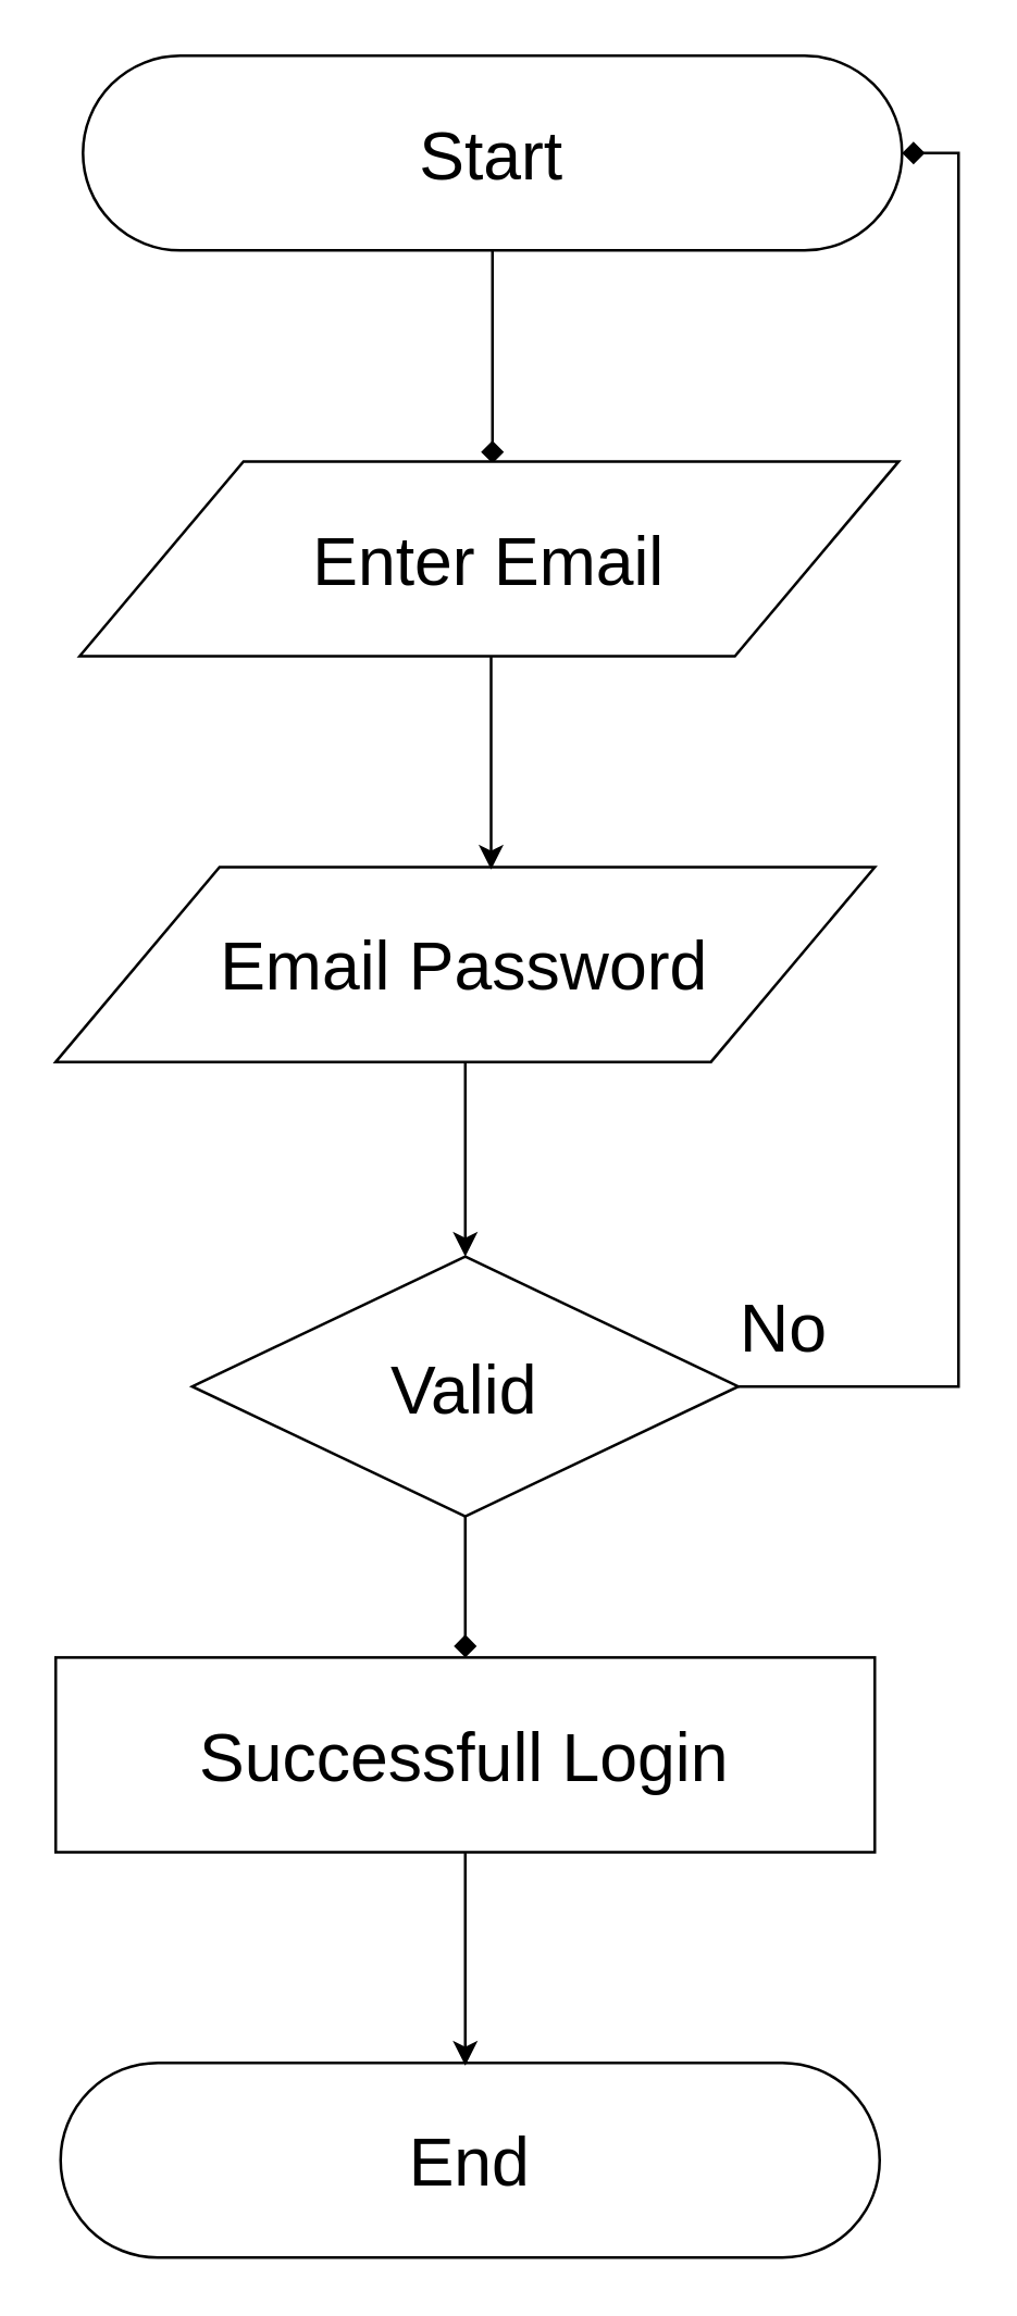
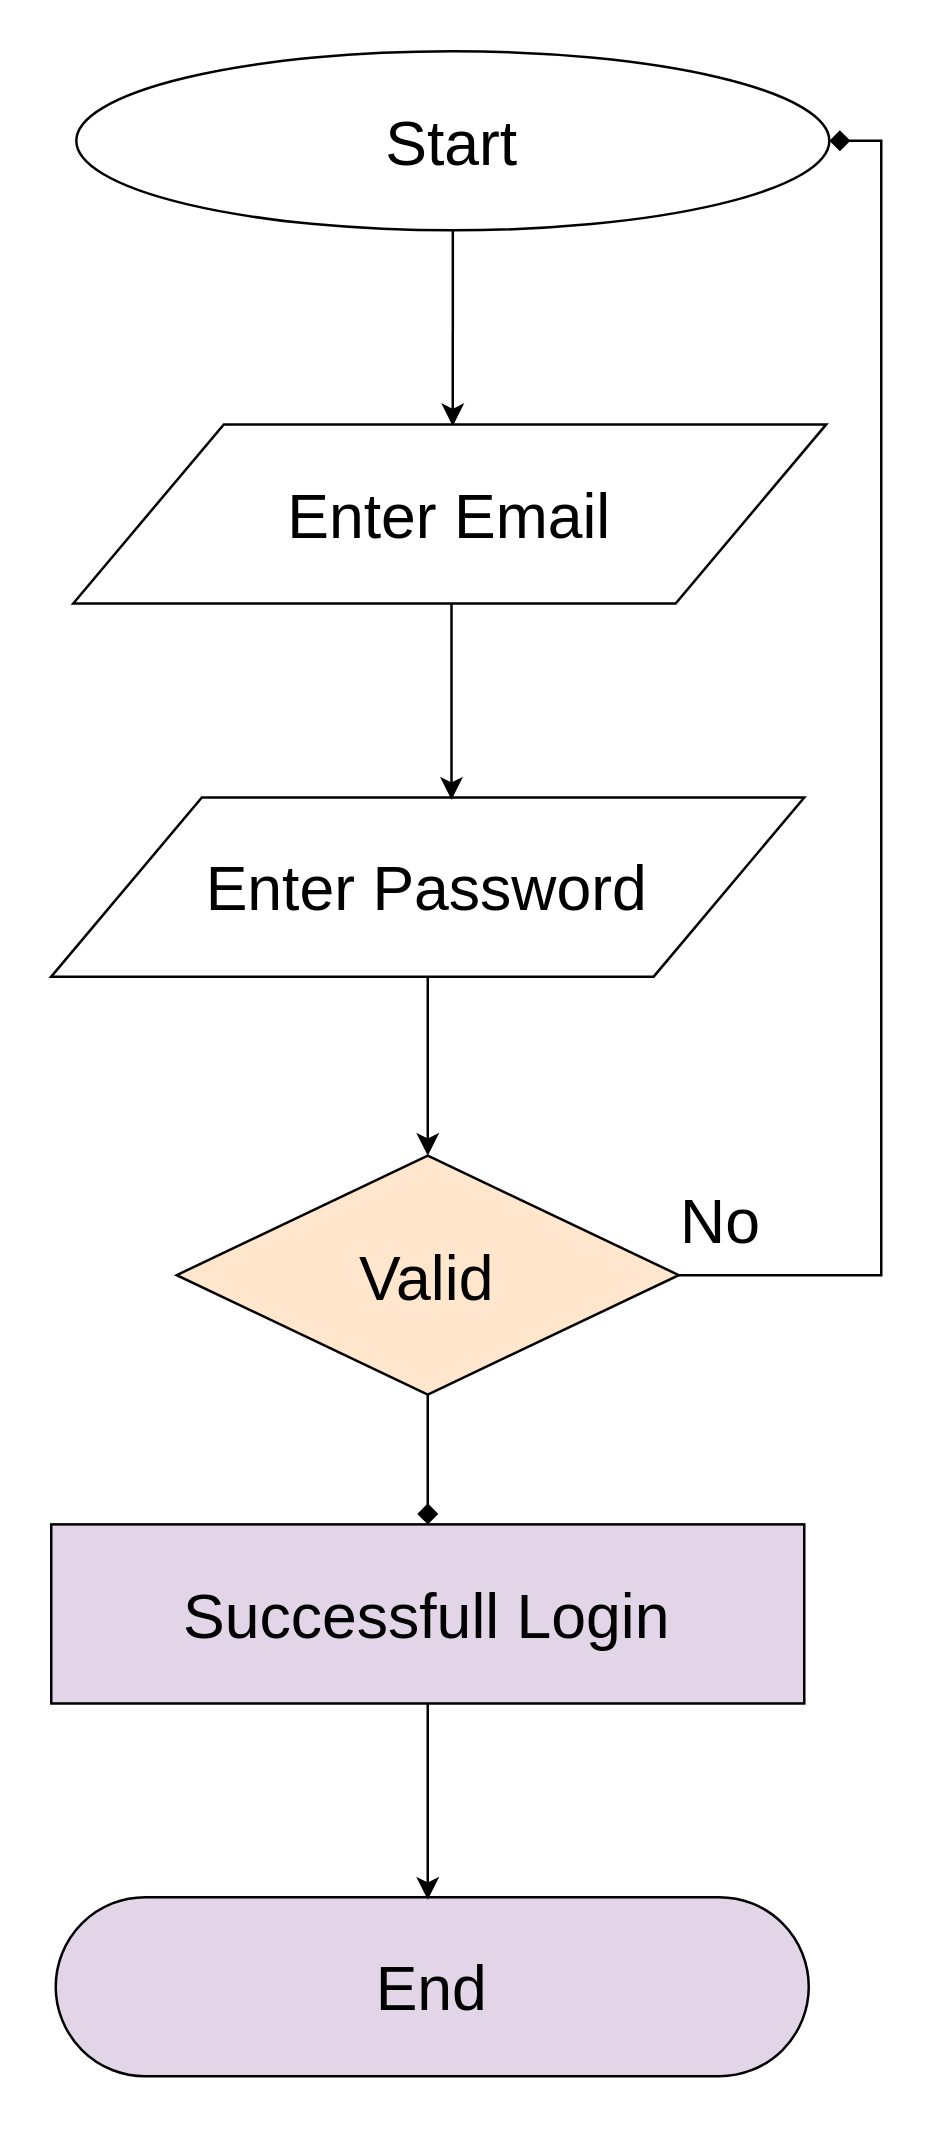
- <mxCell id="3" value="Start" style="rounded=1;whiteSpace=wrap;html=1;arcSize=50;fontSize=25;" vertex="1" parent="1"><mxGeometry x="30.02" y="20" width="301.215" height="71.642" as="geometry" /></mxCell>
+ <mxCell id="3" value="Start" style="ellipse;whiteSpace=wrap;html=1;arcSize=50;fontSize=25;" vertex="1" parent="1"><mxGeometry x="30.02" y="20" width="301.215" height="71.642" as="geometry" /></mxCell>
- <mxCell id="2" style="edgeStyle=orthogonalEdgeStyle;rounded=0;orthogonalLoop=1;jettySize=auto;html=1;fontSize=25;entryX=0.504;entryY=0.01;entryDx=0;entryDy=0;entryPerimeter=0;endArrow=diamond;" edge="1" parent="1" source="3" target="4"><mxGeometry relative="1" as="geometry"><mxPoint x="180.628" y="160" as="targetPoint" /></mxGeometry></mxCell>
+ <mxCell id="2" style="edgeStyle=orthogonalEdgeStyle;rounded=0;orthogonalLoop=1;jettySize=auto;html=1;fontSize=25;entryX=0.504;entryY=0.01;entryDx=0;entryDy=0;entryPerimeter=0;" edge="1" parent="1" source="3" target="4"><mxGeometry relative="1" as="geometry"><mxPoint x="180.628" y="160" as="targetPoint" /></mxGeometry></mxCell>
- <mxCell id="6" value="Email Password" style="shape=parallelogram;perimeter=parallelogramPerimeter;whiteSpace=wrap;html=1;fontSize=25;" vertex="1" parent="1"><mxGeometry x="20" y="318.507" width="301.215" height="71.642" as="geometry" /></mxCell>
+ <mxCell id="6" value="Enter Password" style="shape=parallelogram;perimeter=parallelogramPerimeter;whiteSpace=wrap;html=1;fontSize=25;" vertex="1" parent="1"><mxGeometry x="20" y="318.507" width="301.215" height="71.642" as="geometry" /></mxCell>
- <mxCell id="8" value="Valid" style="rhombus;whiteSpace=wrap;html=1;fontSize=25;" vertex="1" parent="1"><mxGeometry x="70.202" y="461.791" width="200.81" height="95.522" as="geometry" /></mxCell>
+ <mxCell id="8" value="Valid" style="rhombus;whiteSpace=wrap;html=1;fontSize=25;fillColor=#ffe6cc;" vertex="1" parent="1"><mxGeometry x="70.202" y="461.791" width="200.81" height="95.522" as="geometry" /></mxCell>
- <mxCell id="10" value="Successfull Login" style="rounded=0;whiteSpace=wrap;html=1;fontSize=25;" vertex="1" parent="1"><mxGeometry x="20" y="609.254" width="301.215" height="71.642" as="geometry" /></mxCell>
+ <mxCell id="10" value="Successfull Login" style="rounded=0;whiteSpace=wrap;html=1;fontSize=25;fillColor=#e1d5e7;" vertex="1" parent="1"><mxGeometry x="20" y="609.254" width="301.215" height="71.642" as="geometry" /></mxCell>
- <mxCell id="11" value="End" style="rounded=1;whiteSpace=wrap;html=1;arcSize=50;fontSize=25;" vertex="1" parent="1"><mxGeometry x="21.785" y="758.358" width="301.215" height="71.642" as="geometry" /></mxCell>
+ <mxCell id="11" value="End" style="rounded=1;whiteSpace=wrap;html=1;arcSize=50;fontSize=25;fillColor=#e1d5e7;" vertex="1" parent="1"><mxGeometry x="21.785" y="758.358" width="301.215" height="71.642" as="geometry" /></mxCell>
